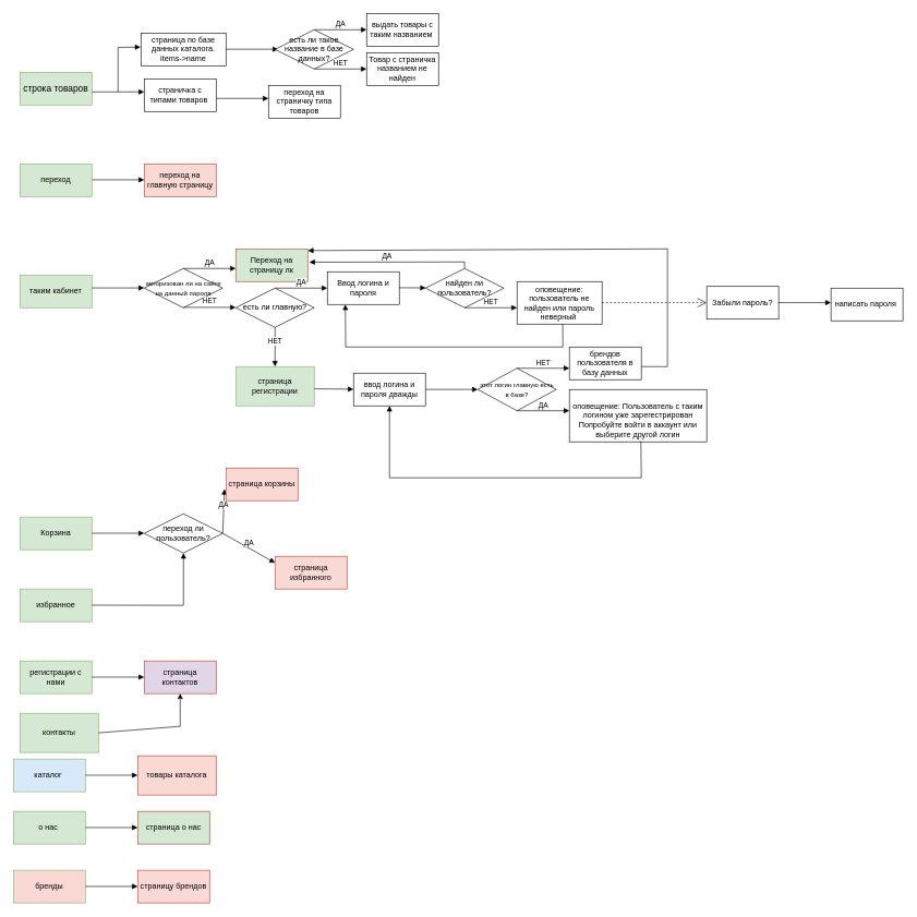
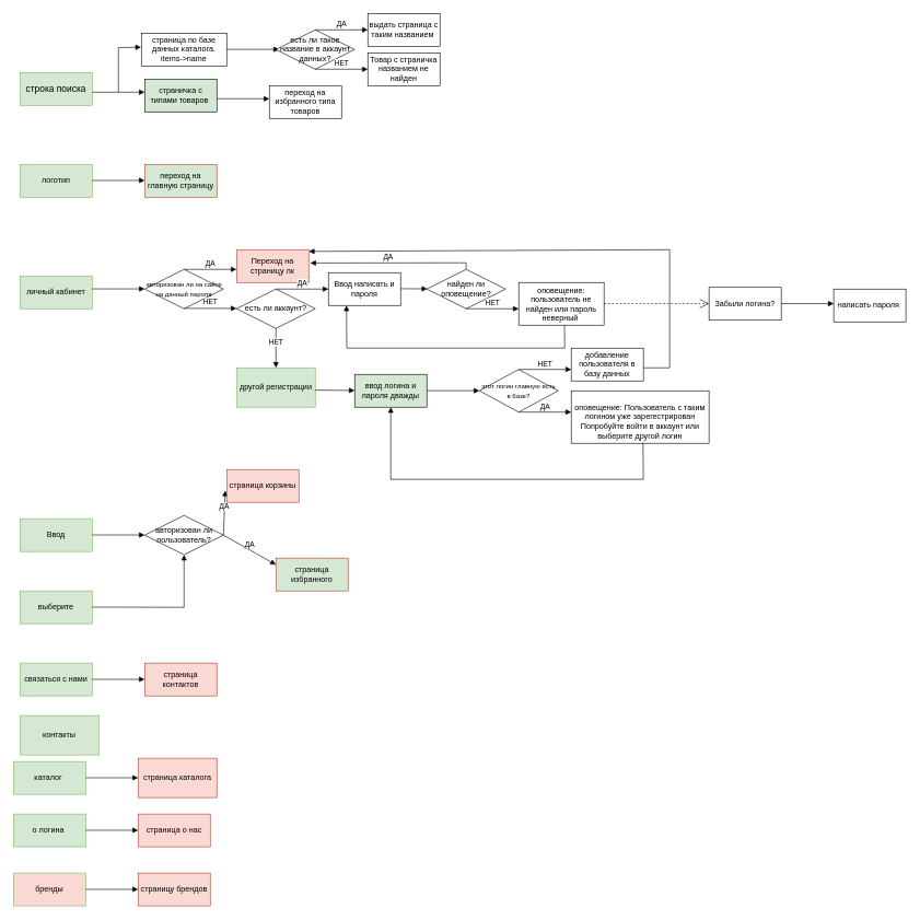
- <mxCell id="72" value="выдать товары с таким названием&amp;nbsp;" style="html=1;whiteSpace=wrap;" vertex="1" parent="1"><mxGeometry x="560" y="20" width="110" height="50" as="geometry" /></mxCell>
+ <mxCell id="72" value="выдать страница с таким названием&amp;nbsp;" style="html=1;whiteSpace=wrap;" vertex="1" parent="1"><mxGeometry x="560" y="20" width="110" height="50" as="geometry" /></mxCell>
- <mxCell id="68" value="есть ли такое название в базе данных?" style="shape=rhombus;perimeter=rhombusPerimeter;whiteSpace=wrap;html=1;align=center;" vertex="1" parent="1"><mxGeometry x="420" y="45" width="120" height="60" as="geometry" /></mxCell>
+ <mxCell id="68" value="есть ли такое название в аккаунт данных?" style="shape=rhombus;perimeter=rhombusPerimeter;whiteSpace=wrap;html=1;align=center;" vertex="1" parent="1"><mxGeometry x="420" y="45" width="120" height="60" as="geometry" /></mxCell>
- <mxCell id="2" value="&lt;font style=&quot;font-size: 14px;&quot;&gt;строка &lt;/font&gt;&lt;font style=&quot;font-size: 14px;&quot;&gt;товаров&lt;/font&gt;" style="html=1;whiteSpace=wrap;fillColor=#d5e8d4;strokeColor=#82b366;" vertex="1" parent="1"><mxGeometry x="30" y="110" width="110" height="50" as="geometry" /></mxCell>
+ <mxCell id="2" value="&lt;font style=&quot;font-size: 14px;&quot;&gt;строка &lt;/font&gt;&lt;font style=&quot;font-size: 14px;&quot;&gt;поиска&lt;/font&gt;" style="html=1;whiteSpace=wrap;fillColor=#d5e8d4;strokeColor=#82b366;" vertex="1" parent="1"><mxGeometry x="30" y="110" width="110" height="50" as="geometry" /></mxCell>
- <mxCell id="65" value="страничка с типами товаров&amp;nbsp;" style="html=1;whiteSpace=wrap;" vertex="1" parent="1"><mxGeometry x="220" y="120" width="110" height="50" as="geometry" /></mxCell>
+ <mxCell id="65" value="страничка с типами товаров&amp;nbsp;" style="html=1;whiteSpace=wrap;fillColor=#d5e8d4;" vertex="1" parent="1"><mxGeometry x="220" y="120" width="110" height="50" as="geometry" /></mxCell>
- <mxCell id="74" value="переход на страничку типа товаров" style="html=1;whiteSpace=wrap;" vertex="1" parent="1"><mxGeometry x="410" y="130" width="110" height="50" as="geometry" /></mxCell>
+ <mxCell id="74" value="переход на избранного типа товаров" style="html=1;whiteSpace=wrap;" vertex="1" parent="1"><mxGeometry x="410" y="130" width="110" height="50" as="geometry" /></mxCell>
- <mxCell id="5" value="переход" style="html=1;whiteSpace=wrap;fillColor=#d5e8d4;strokeColor=#82b366;" vertex="1" parent="1"><mxGeometry x="30" y="250" width="110" height="50" as="geometry" /></mxCell>
+ <mxCell id="5" value="логотип" style="html=1;whiteSpace=wrap;fillColor=#d5e8d4;strokeColor=#82b366;" vertex="1" parent="1"><mxGeometry x="30" y="250" width="110" height="50" as="geometry" /></mxCell>
- <mxCell id="7" value="переход на главную страницу" style="html=1;whiteSpace=wrap;fillColor=#fad9d5;strokeColor=#ae4132;" vertex="1" parent="1"><mxGeometry x="220" y="250" width="110" height="50" as="geometry" /></mxCell>
+ <mxCell id="7" value="переход на главную страницу" style="html=1;whiteSpace=wrap;fillColor=#d5e8d4;strokeColor=#ae4132;" vertex="1" parent="1"><mxGeometry x="220" y="250" width="110" height="50" as="geometry" /></mxCell>
- <mxCell id="14" value="Переход на страницу лк" style="html=1;whiteSpace=wrap;fillColor=#d5e8d4;strokeColor=#ae4132;" vertex="1" parent="1"><mxGeometry x="360" y="380" width="110" height="50" as="geometry" /></mxCell>
+ <mxCell id="14" value="Переход на страницу лк" style="html=1;whiteSpace=wrap;fillColor=#fad9d5;strokeColor=#ae4132;" vertex="1" parent="1"><mxGeometry x="360" y="380" width="110" height="50" as="geometry" /></mxCell>
- <mxCell id="19" value="Ввод логина и пароля" style="html=1;whiteSpace=wrap;" vertex="1" parent="1"><mxGeometry x="500" y="415" width="110" height="50" as="geometry" /></mxCell>
+ <mxCell id="19" value="Ввод написать и пароля" style="html=1;whiteSpace=wrap;" vertex="1" parent="1"><mxGeometry x="500" y="415" width="110" height="50" as="geometry" /></mxCell>
- <mxCell id="21" value="найден ли пользователь?" style="shape=rhombus;perimeter=rhombusPerimeter;whiteSpace=wrap;html=1;align=center;" vertex="1" parent="1"><mxGeometry x="650" y="410" width="120" height="60" as="geometry" /></mxCell>
+ <mxCell id="21" value="найден ли оповещение?" style="shape=rhombus;perimeter=rhombusPerimeter;whiteSpace=wrap;html=1;align=center;" vertex="1" parent="1"><mxGeometry x="650" y="410" width="120" height="60" as="geometry" /></mxCell>
- <mxCell id="10" value="таким кабинет" style="html=1;whiteSpace=wrap;fillColor=#d5e8d4;strokeColor=#82b366;" vertex="1" parent="1"><mxGeometry x="30" y="420" width="110" height="50" as="geometry" /></mxCell>
+ <mxCell id="10" value="личный кабинет" style="html=1;whiteSpace=wrap;fillColor=#d5e8d4;strokeColor=#82b366;" vertex="1" parent="1"><mxGeometry x="30" y="420" width="110" height="50" as="geometry" /></mxCell>
- <mxCell id="40" value="Забыли пароль?" style="html=1;whiteSpace=wrap;" vertex="1" parent="1"><mxGeometry x="1080" y="437.5" width="110" height="50" as="geometry" /></mxCell>
+ <mxCell id="40" value="Забыли логина?" style="html=1;whiteSpace=wrap;" vertex="1" parent="1"><mxGeometry x="1080" y="437.5" width="110" height="50" as="geometry" /></mxCell>
- <mxCell id="16" value="есть ли главную?" style="shape=rhombus;perimeter=rhombusPerimeter;whiteSpace=wrap;html=1;align=center;" vertex="1" parent="1"><mxGeometry x="360" y="440" width="120" height="60" as="geometry" /></mxCell>
+ <mxCell id="16" value="есть ли аккаунт?" style="shape=rhombus;perimeter=rhombusPerimeter;whiteSpace=wrap;html=1;align=center;" vertex="1" parent="1"><mxGeometry x="360" y="440" width="120" height="60" as="geometry" /></mxCell>
- <mxCell id="36" value="брендов пользователя в базу данных" style="html=1;whiteSpace=wrap;" vertex="1" parent="1"><mxGeometry x="870" y="530" width="110" height="50" as="geometry" /></mxCell>
+ <mxCell id="36" value="добавление пользователя в базу данных" style="html=1;whiteSpace=wrap;" vertex="1" parent="1"><mxGeometry x="870" y="530" width="110" height="50" as="geometry" /></mxCell>
- <mxCell id="28" value="страница регистрации" style="rounded=0;whiteSpace=wrap;html=1;fillColor=#d5e8d4;strokeColor=#82b366;" vertex="1" parent="1"><mxGeometry x="360" y="560" width="120" height="60" as="geometry" /></mxCell>
+ <mxCell id="28" value="другой регистрации" style="rounded=0;whiteSpace=wrap;html=1;fillColor=#d5e8d4;strokeColor=#82b366;" vertex="1" parent="1"><mxGeometry x="360" y="560" width="120" height="60" as="geometry" /></mxCell>
- <mxCell id="30" value="ввод логина и пароля дважды" style="html=1;whiteSpace=wrap;" vertex="1" parent="1"><mxGeometry x="540" y="570" width="110" height="50" as="geometry" /></mxCell>
+ <mxCell id="30" value="ввод логина и пароля дважды" style="html=1;whiteSpace=wrap;fillColor=#d5e8d4;" vertex="1" parent="1"><mxGeometry x="540" y="570" width="110" height="50" as="geometry" /></mxCell>
- <mxCell id="44" value="Корзина" style="html=1;whiteSpace=wrap;fillColor=#d5e8d4;strokeColor=#82b366;" vertex="1" parent="1"><mxGeometry x="30" y="790" width="110" height="50" as="geometry" /></mxCell>
+ <mxCell id="44" value="Ввод" style="html=1;whiteSpace=wrap;fillColor=#d5e8d4;strokeColor=#82b366;" vertex="1" parent="1"><mxGeometry x="30" y="790" width="110" height="50" as="geometry" /></mxCell>
- <mxCell id="46" value="переход ли пользователь?" style="shape=rhombus;perimeter=rhombusPerimeter;whiteSpace=wrap;html=1;align=center;" vertex="1" parent="1"><mxGeometry x="220" y="785" width="120" height="60" as="geometry" /></mxCell>
+ <mxCell id="46" value="авторизован ли пользователь?" style="shape=rhombus;perimeter=rhombusPerimeter;whiteSpace=wrap;html=1;align=center;" vertex="1" parent="1"><mxGeometry x="220" y="785" width="120" height="60" as="geometry" /></mxCell>
- <mxCell id="50" value="страница избранного" style="html=1;whiteSpace=wrap;fillColor=#fad9d5;strokeColor=#ae4132;" vertex="1" parent="1"><mxGeometry x="420" y="850" width="110" height="50" as="geometry" /></mxCell>
+ <mxCell id="50" value="страница избранного" style="html=1;whiteSpace=wrap;fillColor=#d5e8d4;strokeColor=#ae4132;" vertex="1" parent="1"><mxGeometry x="420" y="850" width="110" height="50" as="geometry" /></mxCell>
- <mxCell id="8" value="избранное" style="html=1;whiteSpace=wrap;fillColor=#d5e8d4;strokeColor=#82b366;" vertex="1" parent="1"><mxGeometry x="30" y="900" width="110" height="50" as="geometry" /></mxCell>
+ <mxCell id="8" value="выберите" style="html=1;whiteSpace=wrap;fillColor=#d5e8d4;strokeColor=#82b366;" vertex="1" parent="1"><mxGeometry x="30" y="900" width="110" height="50" as="geometry" /></mxCell>
- <mxCell id="51" value="регистрации с нами" style="html=1;whiteSpace=wrap;fillColor=#d5e8d4;strokeColor=#82b366;" vertex="1" parent="1"><mxGeometry x="30" y="1010" width="110" height="50" as="geometry" /></mxCell>
+ <mxCell id="51" value="связаться с нами" style="html=1;whiteSpace=wrap;fillColor=#d5e8d4;strokeColor=#82b366;" vertex="1" parent="1"><mxGeometry x="30" y="1010" width="110" height="50" as="geometry" /></mxCell>
- <mxCell id="53" value="страница контактов" style="html=1;whiteSpace=wrap;fillColor=#e1d5e7;strokeColor=#ae4132;" vertex="1" parent="1"><mxGeometry x="220" y="1010" width="110" height="50" as="geometry" /></mxCell>
+ <mxCell id="53" value="страница контактов" style="html=1;whiteSpace=wrap;fillColor=#fad9d5;strokeColor=#ae4132;" vertex="1" parent="1"><mxGeometry x="220" y="1010" width="110" height="50" as="geometry" /></mxCell>
- <mxCell id="58" value="" style="endArrow=classic;html=1;rounded=0;exitX=1;exitY=0.5;exitDx=0;exitDy=0;entryX=0.5;entryY=1;entryDx=0;entryDy=0;" edge="1" parent="1" source="57" target="53"><mxGeometry width="50" height="50" relative="1" as="geometry"><mxPoint x="240" y="1140" as="sourcePoint" /><mxPoint x="290" y="1090" as="targetPoint" /><Array as="points"><mxPoint x="275" y="1110" /></Array></mxGeometry></mxCell>
- <mxCell id="54" value="каталог&amp;nbsp;" style="html=1;whiteSpace=wrap;fillColor=#dae8fc;strokeColor=#82b366;" vertex="1" parent="1"><mxGeometry x="20" y="1160" width="110" height="50" as="geometry" /></mxCell>
+ <mxCell id="54" value="каталог&amp;nbsp;" style="html=1;whiteSpace=wrap;fillColor=#d5e8d4;strokeColor=#82b366;" vertex="1" parent="1"><mxGeometry x="20" y="1160" width="110" height="50" as="geometry" /></mxCell>
- <mxCell id="56" value="товары каталога" style="rounded=0;whiteSpace=wrap;html=1;fillColor=#fad9d5;strokeColor=#ae4132;" vertex="1" parent="1"><mxGeometry x="210" y="1155" width="120" height="60" as="geometry" /></mxCell>
+ <mxCell id="56" value="страница каталога" style="rounded=0;whiteSpace=wrap;html=1;fillColor=#fad9d5;strokeColor=#ae4132;" vertex="1" parent="1"><mxGeometry x="210" y="1155" width="120" height="60" as="geometry" /></mxCell>
- <mxCell id="59" value="о нас&amp;nbsp;" style="html=1;whiteSpace=wrap;fillColor=#d5e8d4;strokeColor=#82b366;" vertex="1" parent="1"><mxGeometry x="20" y="1240" width="110" height="50" as="geometry" /></mxCell>
+ <mxCell id="59" value="о логина&amp;nbsp;" style="html=1;whiteSpace=wrap;fillColor=#d5e8d4;strokeColor=#82b366;" vertex="1" parent="1"><mxGeometry x="20" y="1240" width="110" height="50" as="geometry" /></mxCell>
- <mxCell id="61" value="страница о нас" style="html=1;whiteSpace=wrap;fillColor=#d5e8d4;strokeColor=#ae4132;" vertex="1" parent="1"><mxGeometry x="210" y="1240" width="110" height="50" as="geometry" /></mxCell>
+ <mxCell id="61" value="страница о нас" style="html=1;whiteSpace=wrap;fillColor=#fad9d5;strokeColor=#ae4132;" vertex="1" parent="1"><mxGeometry x="210" y="1240" width="110" height="50" as="geometry" /></mxCell>
